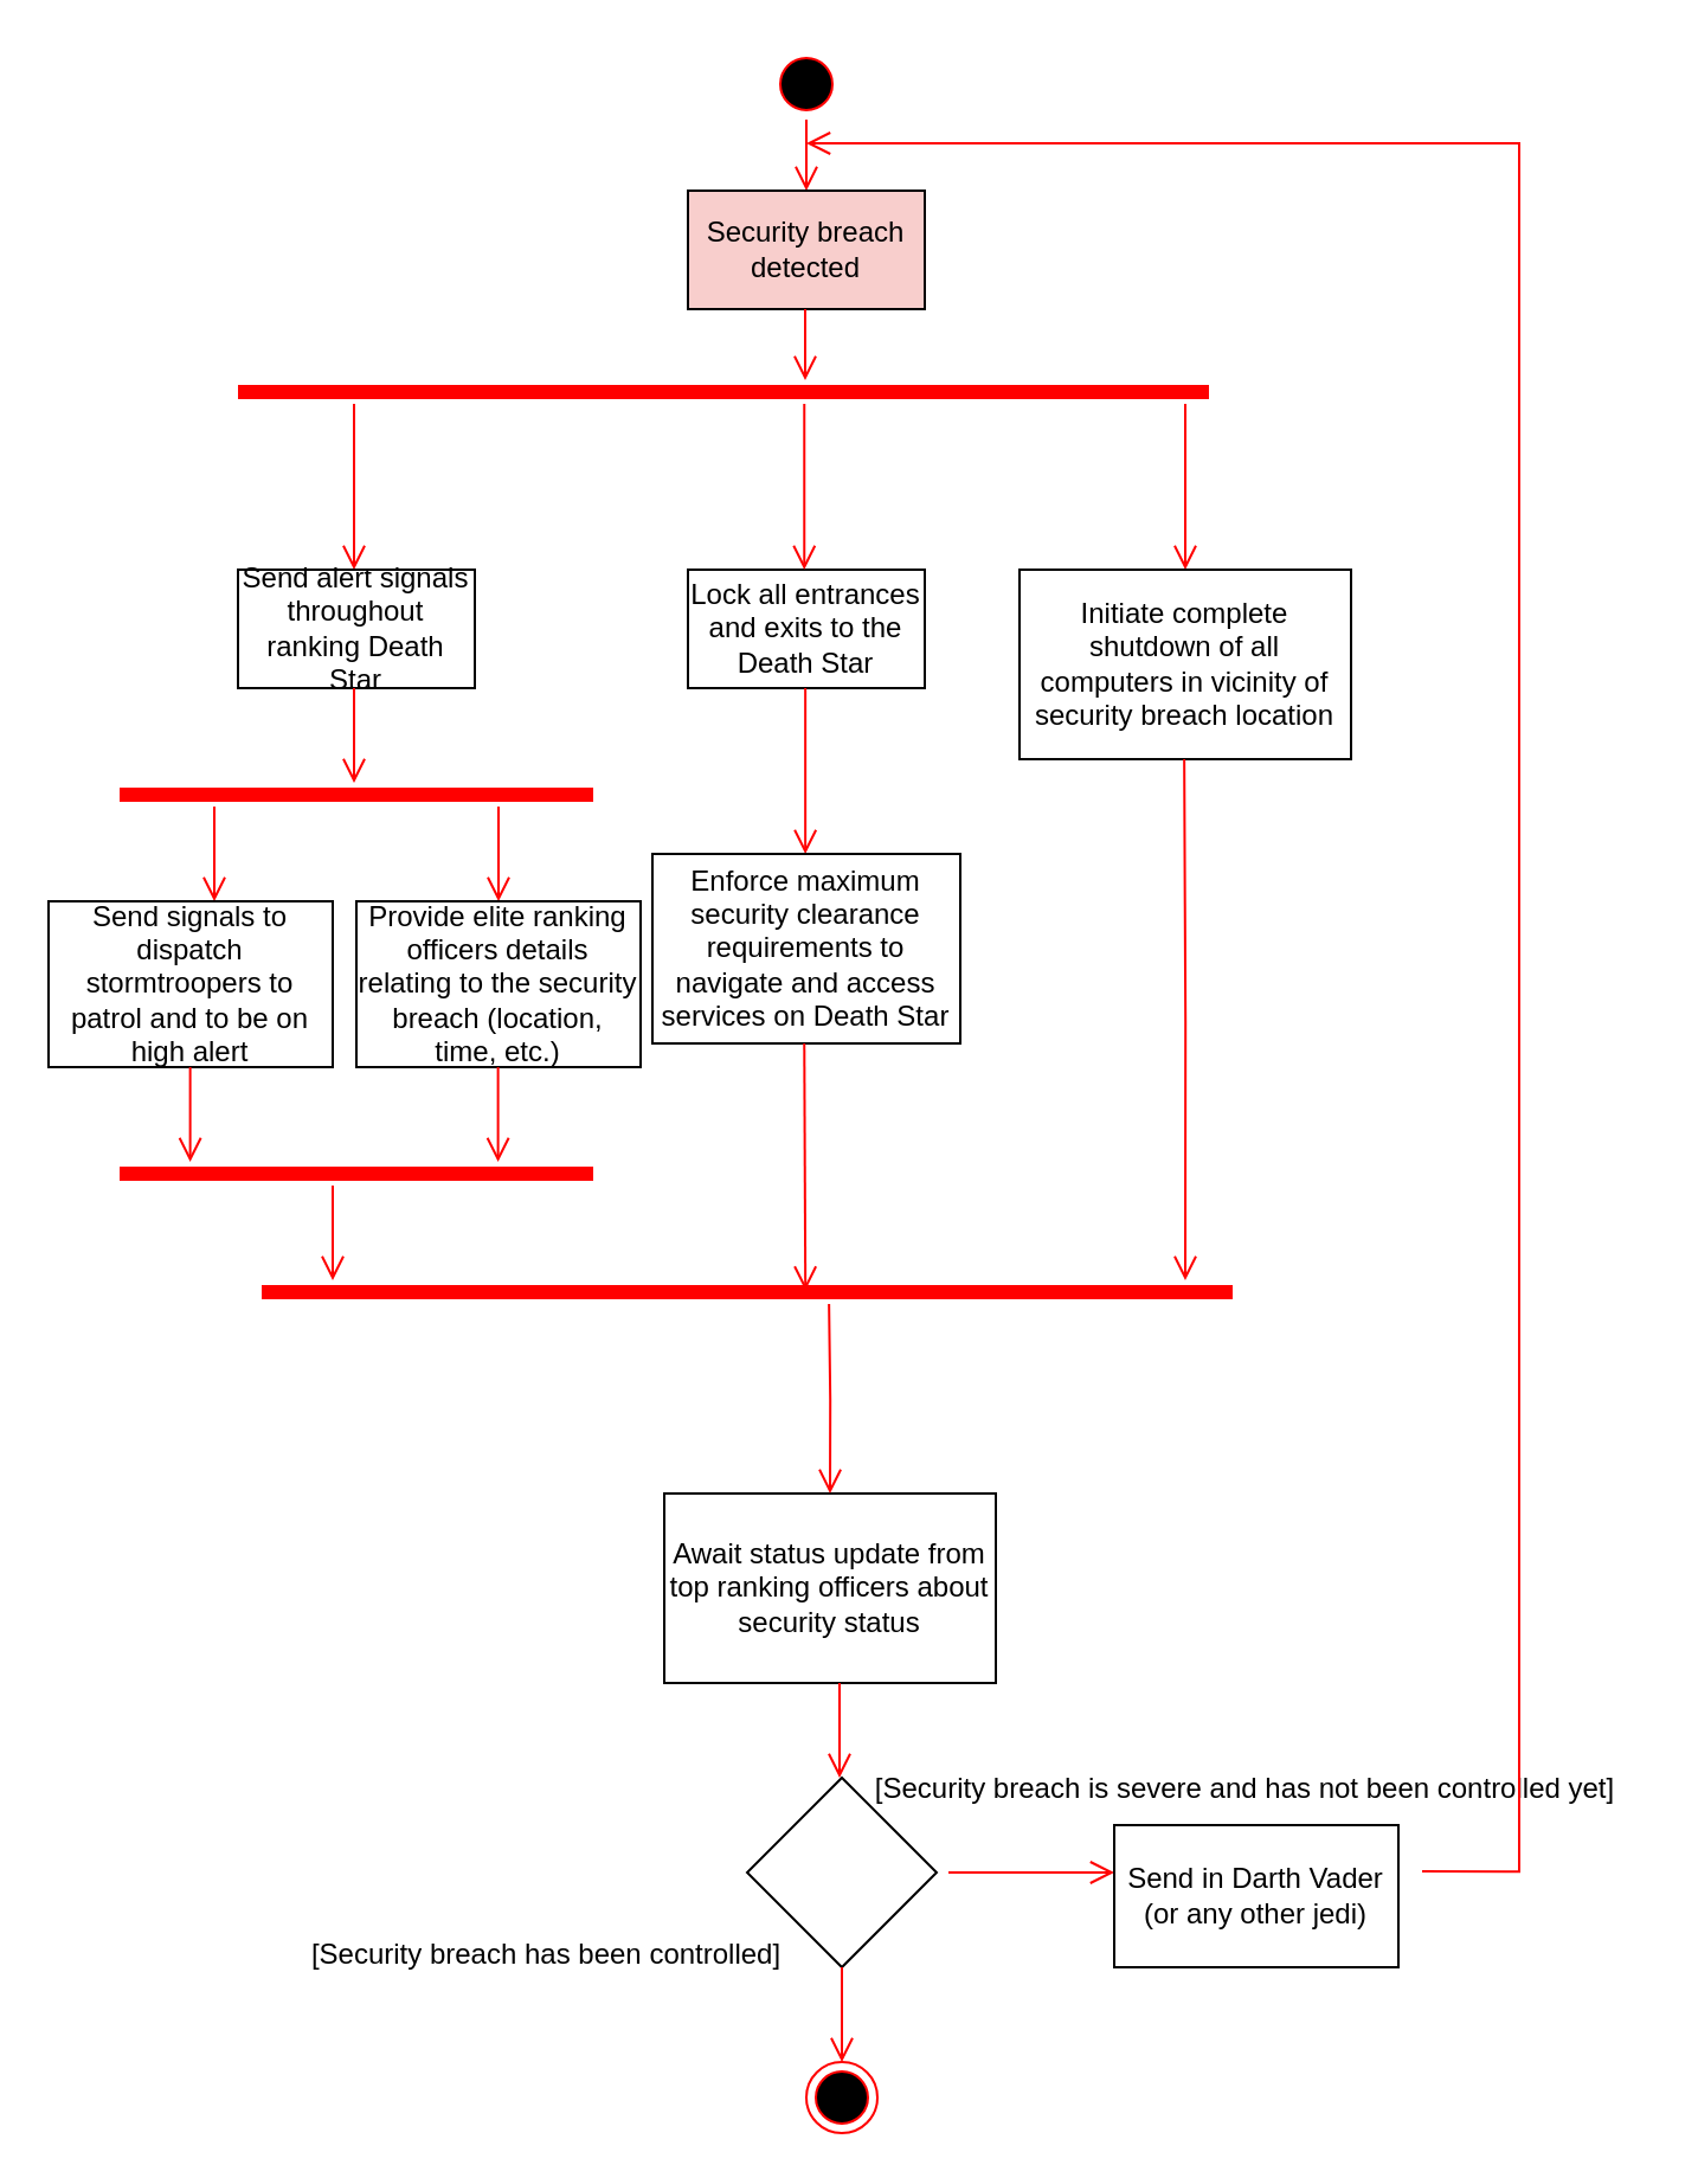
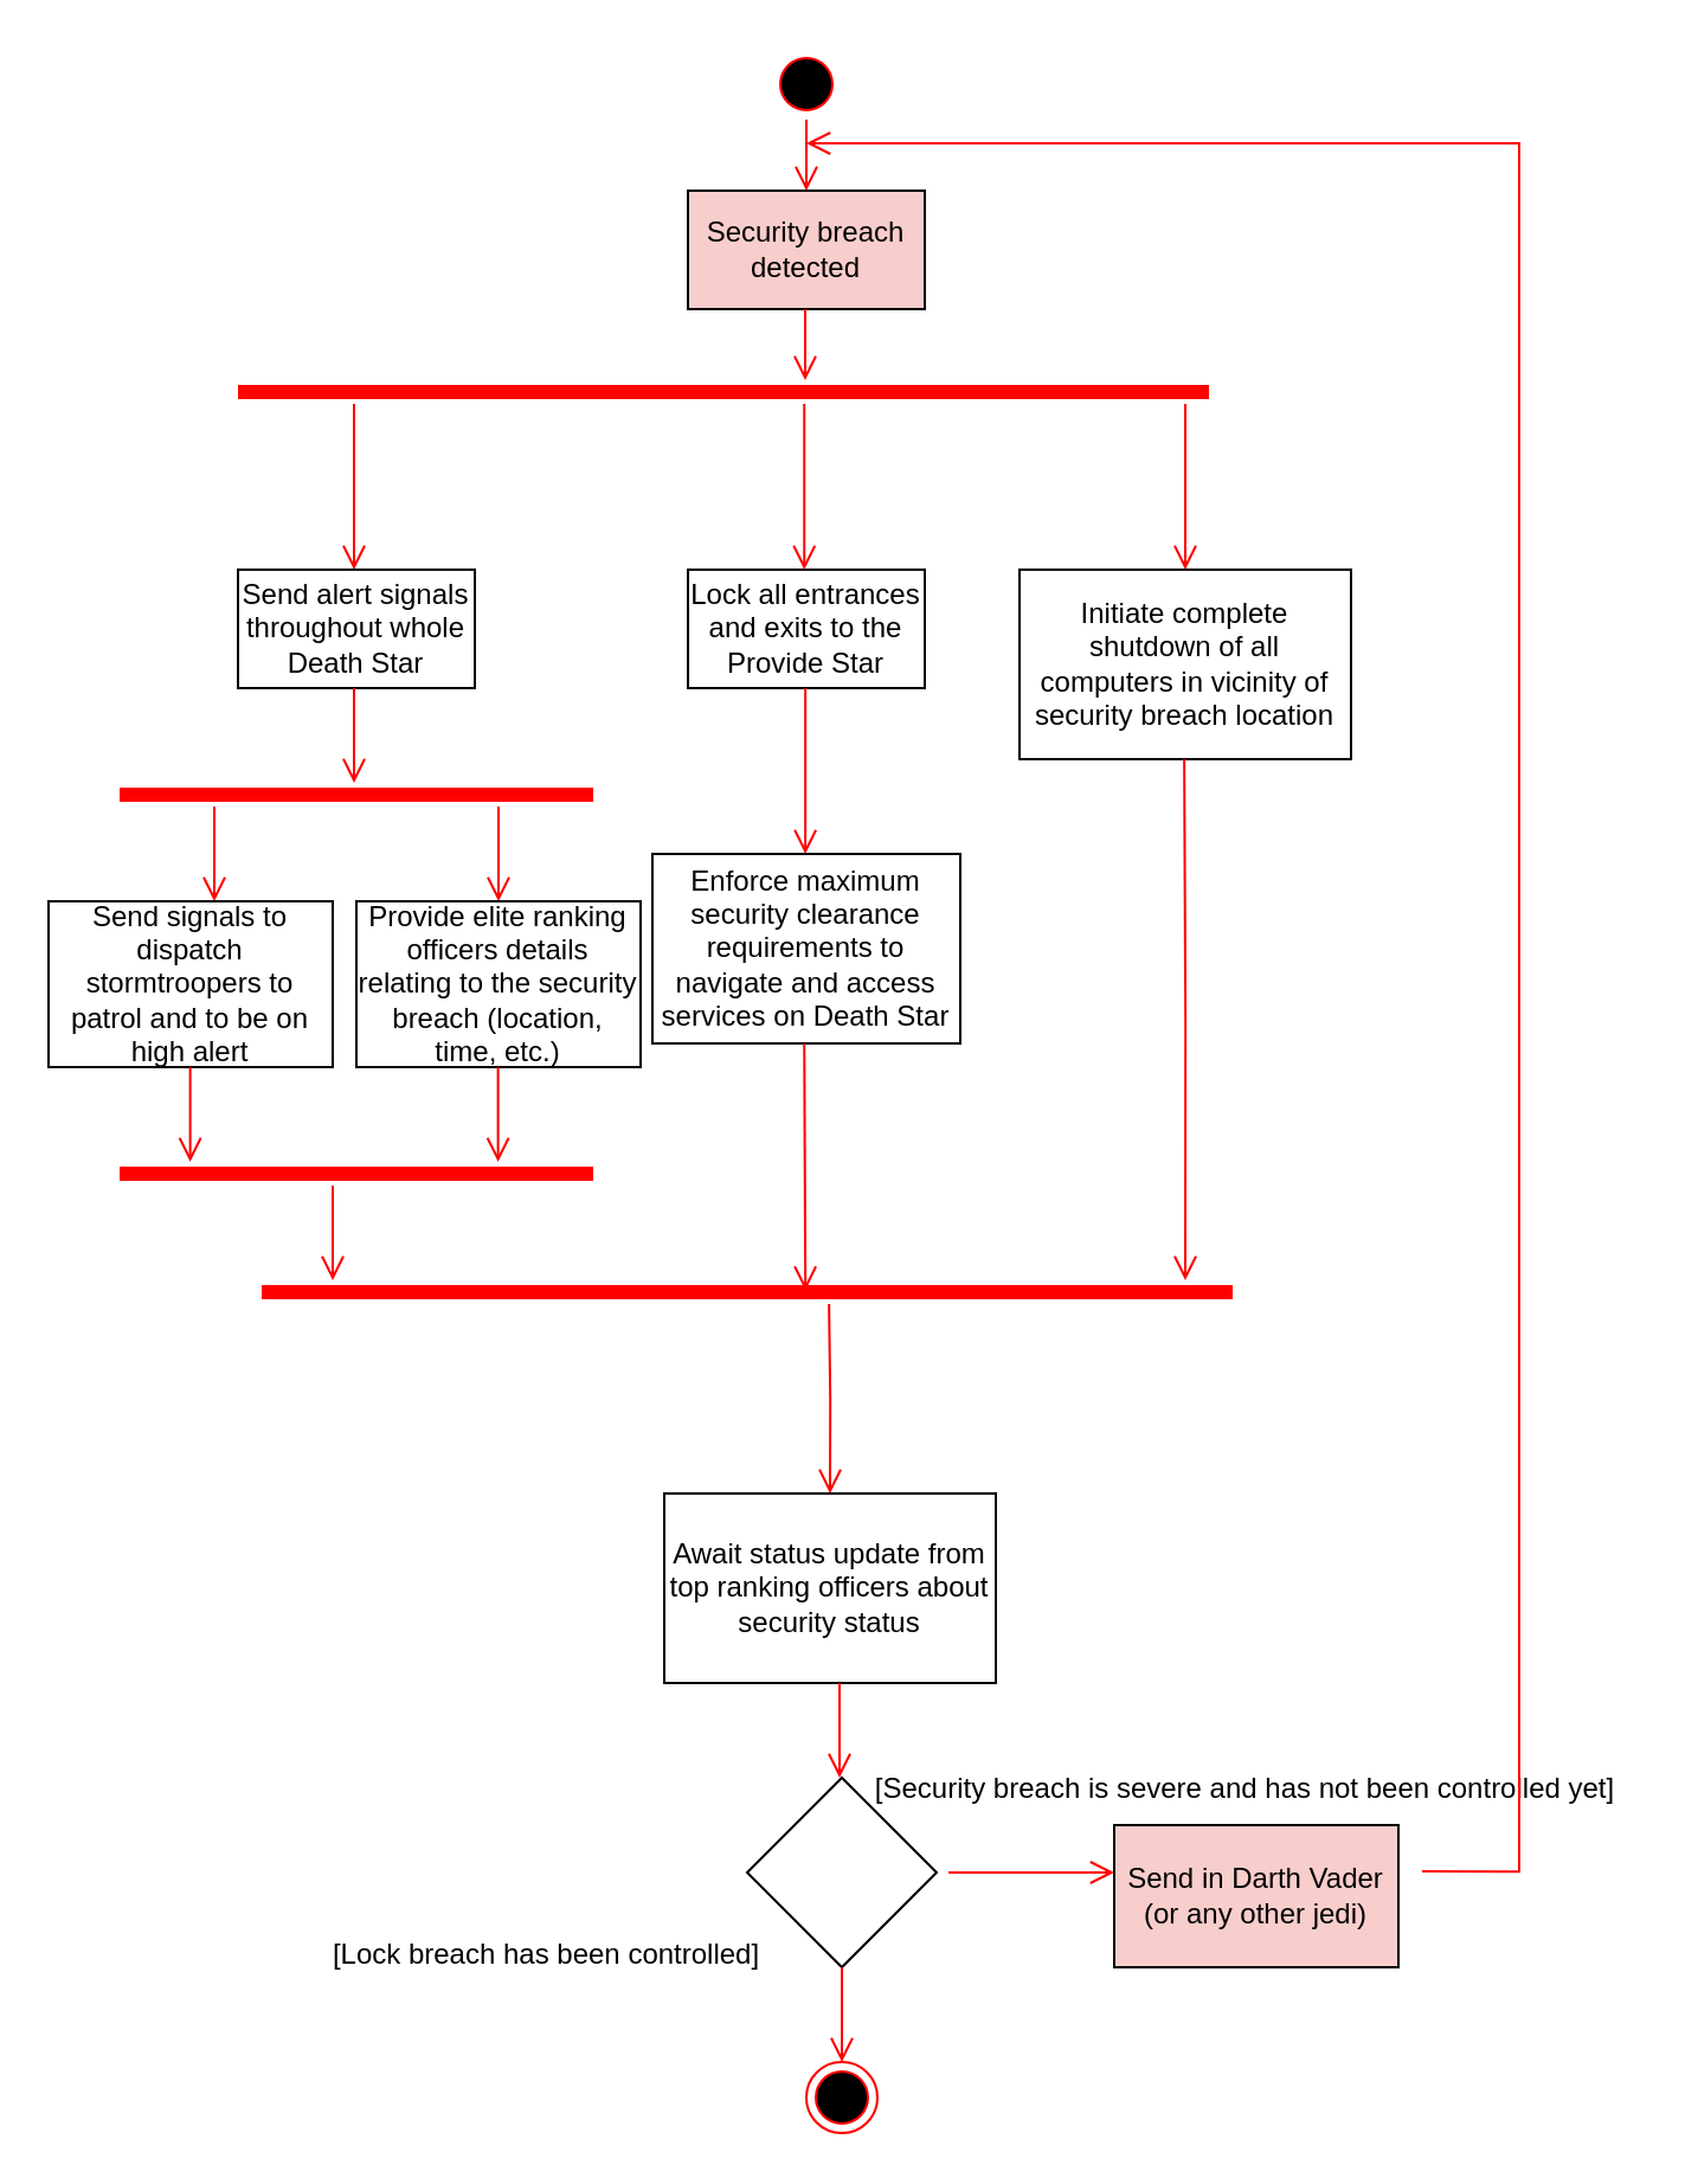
- <mxCell id="10" value="Send alert signals throughout ranking Death Star" style="html=1;dashed=0;whiteSpace=wrap;" vertex="1" parent="1"><mxGeometry x="100" y="240" width="100" height="50" as="geometry" /></mxCell>
+ <mxCell id="10" value="Send alert signals throughout whole Death Star" style="html=1;dashed=0;whiteSpace=wrap;" vertex="1" parent="1"><mxGeometry x="100" y="240" width="100" height="50" as="geometry" /></mxCell>
- <mxCell id="11" value="Lock all entrances and exits to the Death Star" style="html=1;dashed=0;whiteSpace=wrap;" vertex="1" parent="1"><mxGeometry x="290" y="240" width="100" height="50" as="geometry" /></mxCell>
+ <mxCell id="11" value="Lock all entrances and exits to the Provide Star" style="html=1;dashed=0;whiteSpace=wrap;" vertex="1" parent="1"><mxGeometry x="290" y="240" width="100" height="50" as="geometry" /></mxCell>
- <mxCell id="30" value="Send in Darth Vader (or any other jedi)" style="rounded=0;whiteSpace=wrap;html=1;" vertex="1" parent="1"><mxGeometry x="470" y="770" width="120" height="60" as="geometry" /></mxCell>
+ <mxCell id="30" value="Send in Darth Vader (or any other jedi)" style="rounded=0;whiteSpace=wrap;html=1;fillColor=#f8cecc;" vertex="1" parent="1"><mxGeometry x="470" y="770" width="120" height="60" as="geometry" /></mxCell>
- <mxCell id="26" value="[Security breach has been controlled]" style="text;html=1;align=center;verticalAlign=middle;resizable=0;points=[];autosize=1;strokeColor=none;fillColor=none;" vertex="1" parent="1"><mxGeometry x="120" y="810" width="220" height="30" as="geometry" /></mxCell>
+ <mxCell id="26" value="[Lock breach has been controlled]" style="text;html=1;align=center;verticalAlign=middle;resizable=0;points=[];autosize=1;strokeColor=none;fillColor=none;" vertex="1" parent="1"><mxGeometry x="120" y="810" width="220" height="30" as="geometry" /></mxCell>
